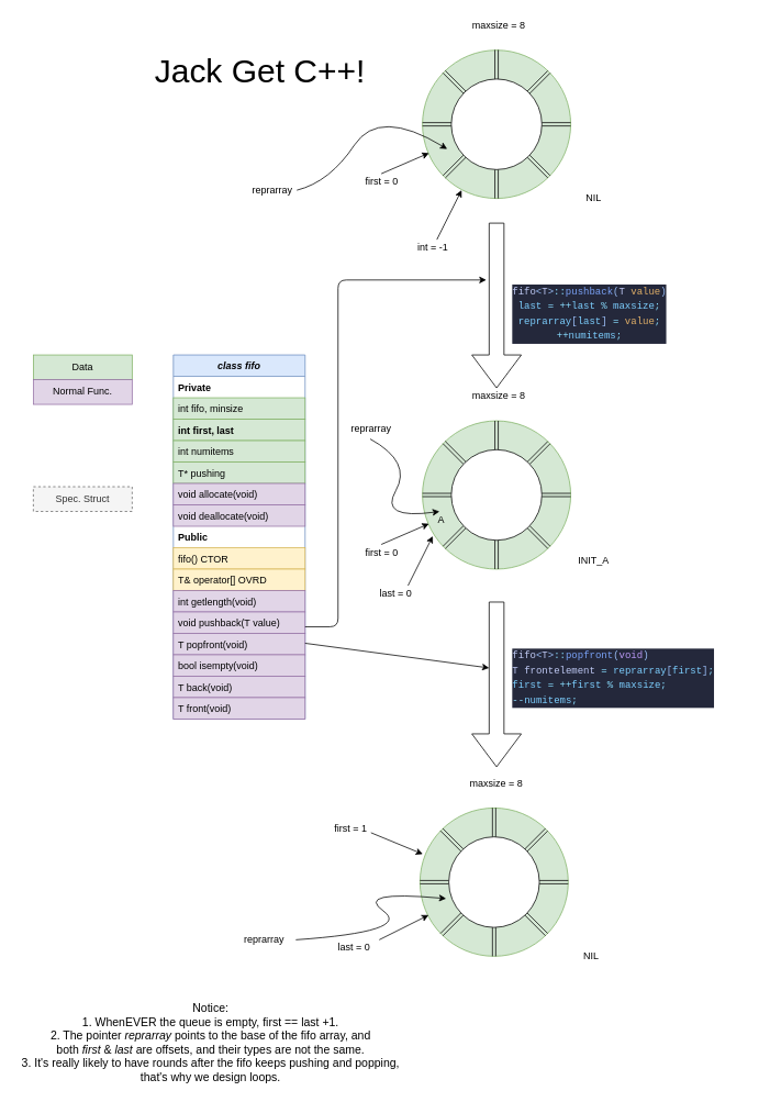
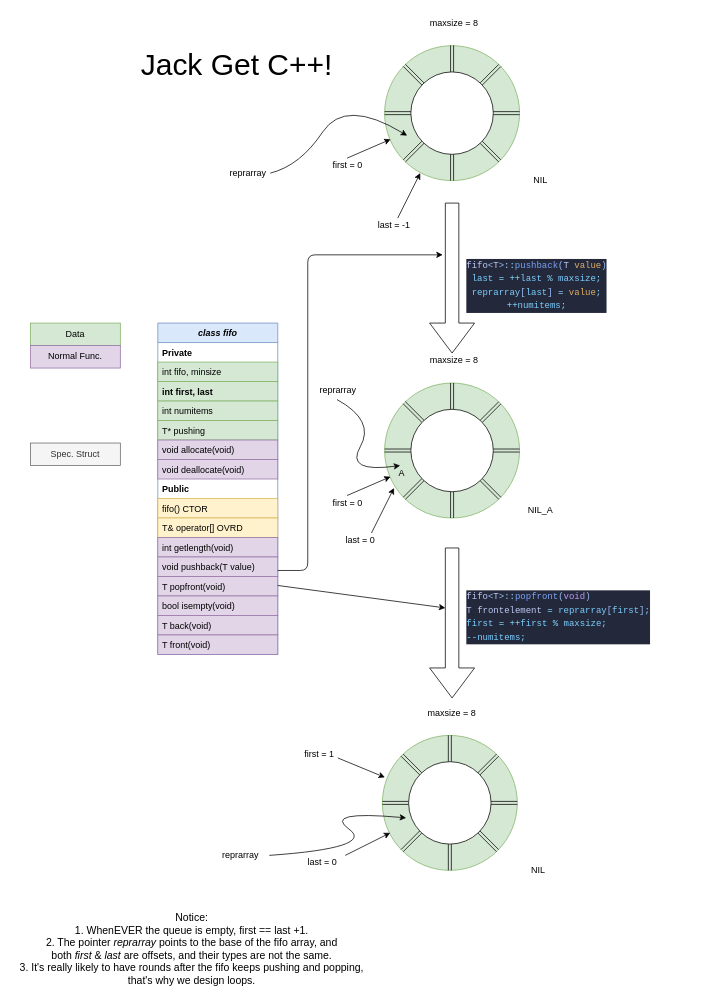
- <mxCell id="41" value="int = -1" style="text;html=1;align=center;verticalAlign=middle;resizable=0;points=[];autosize=1;" parent="1" vertex="1"><mxGeometry x="495" y="290" width="60" height="20" as="geometry" /></mxCell>
+ <mxCell id="41" value="last = -1" style="text;html=1;align=center;verticalAlign=middle;resizable=0;points=[];autosize=1;" parent="1" vertex="1"><mxGeometry x="495" y="290" width="60" height="20" as="geometry" /></mxCell>
- <mxCell id="21" value="Spec. Struct" style="rounded=0;whiteSpace=wrap;html=1;fillColor=#f5f5f5;strokeColor=#666666;fontColor=#333333;dashed=1;" parent="1" vertex="1"><mxGeometry x="40" y="590" width="120" height="30" as="geometry" /></mxCell>
+ <mxCell id="21" value="Spec. Struct" style="rounded=0;whiteSpace=wrap;html=1;fillColor=#f5f5f5;strokeColor=#666666;fontColor=#333333;" parent="1" vertex="1"><mxGeometry x="40" y="590" width="120" height="30" as="geometry" /></mxCell>
- <mxCell id="66" value="INIT_A" style="text;html=1;align=center;verticalAlign=middle;resizable=0;points=[];autosize=1;" parent="1" vertex="1"><mxGeometry x="695" width="50" height="20" as="geometry" y="670" /></mxCell>
+ <mxCell id="66" value="NIL_A" style="text;html=1;align=center;verticalAlign=middle;resizable=0;points=[];autosize=1;" parent="1" vertex="1"><mxGeometry x="695" width="50" height="20" as="geometry" y="670" /></mxCell>
